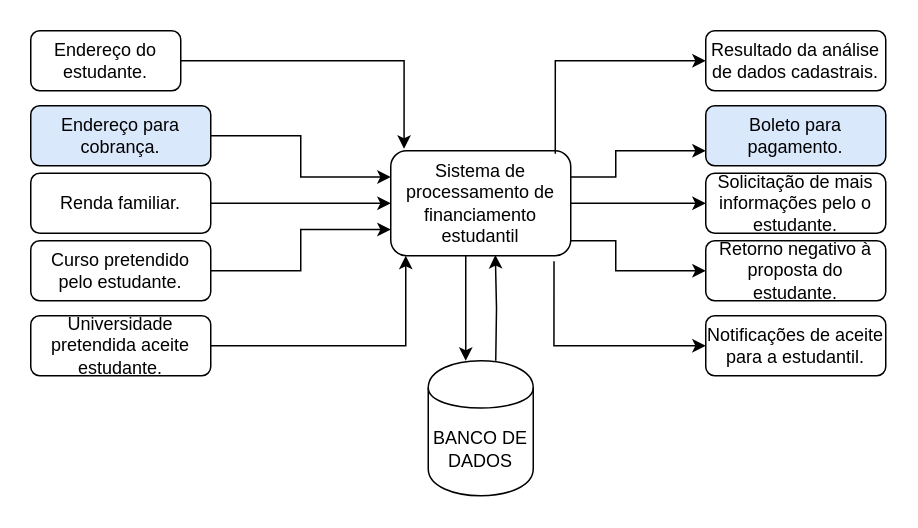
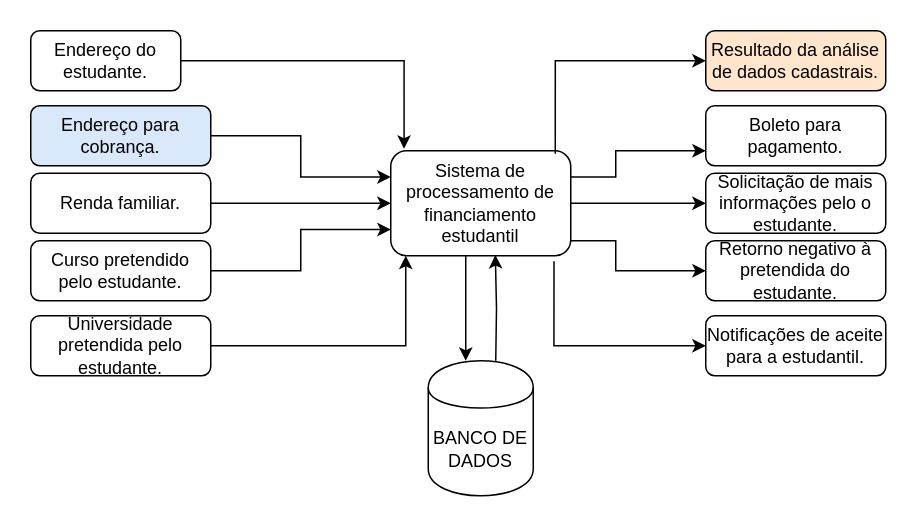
- <mxCell id="18" value="Resultado da análise de dados cadastrais." style="rounded=1;whiteSpace=wrap;html=1;fontSize=12;glass=0;strokeWidth=1;shadow=0;" vertex="1" parent="1"><mxGeometry x="470" y="20" width="120" height="40" as="geometry" /></mxCell>
+ <mxCell id="18" value="Resultado da análise de dados cadastrais." style="rounded=1;whiteSpace=wrap;html=1;fontSize=12;glass=0;strokeWidth=1;shadow=0;fillColor=#ffe6cc;" vertex="1" parent="1"><mxGeometry x="470" y="20" width="120" height="40" as="geometry" /></mxCell>
- <mxCell id="16" value="Boleto para pagamento." style="rounded=1;whiteSpace=wrap;html=1;fontSize=12;glass=0;strokeWidth=1;shadow=0;fillColor=#dae8fc;" vertex="1" parent="1"><mxGeometry x="470" y="70" width="120" height="40" as="geometry" /></mxCell>
+ <mxCell id="16" value="Boleto para pagamento." style="rounded=1;whiteSpace=wrap;html=1;fontSize=12;glass=0;strokeWidth=1;shadow=0;" vertex="1" parent="1"><mxGeometry x="470" y="70" width="120" height="40" as="geometry" /></mxCell>
- <mxCell id="20" value="Retorno negativo à proposta do estudante." style="rounded=1;whiteSpace=wrap;html=1;fontSize=12;glass=0;strokeWidth=1;shadow=0;" vertex="1" parent="1"><mxGeometry x="470" y="160" width="120" height="40" as="geometry" /></mxCell>
+ <mxCell id="20" value="Retorno negativo à pretendida do estudante." style="rounded=1;whiteSpace=wrap;html=1;fontSize=12;glass=0;strokeWidth=1;shadow=0;" vertex="1" parent="1"><mxGeometry x="470" y="160" width="120" height="40" as="geometry" /></mxCell>
- <mxCell id="11" value="Universidade pretendida aceite estudante." style="rounded=1;whiteSpace=wrap;html=1;fontSize=12;glass=0;strokeWidth=1;shadow=0;" vertex="1" parent="1"><mxGeometry x="20" y="210" width="120" height="40" as="geometry" /></mxCell>
+ <mxCell id="11" value="Universidade pretendida pelo estudante." style="rounded=1;whiteSpace=wrap;html=1;fontSize=12;glass=0;strokeWidth=1;shadow=0;" vertex="1" parent="1"><mxGeometry x="20" y="210" width="120" height="40" as="geometry" /></mxCell>
